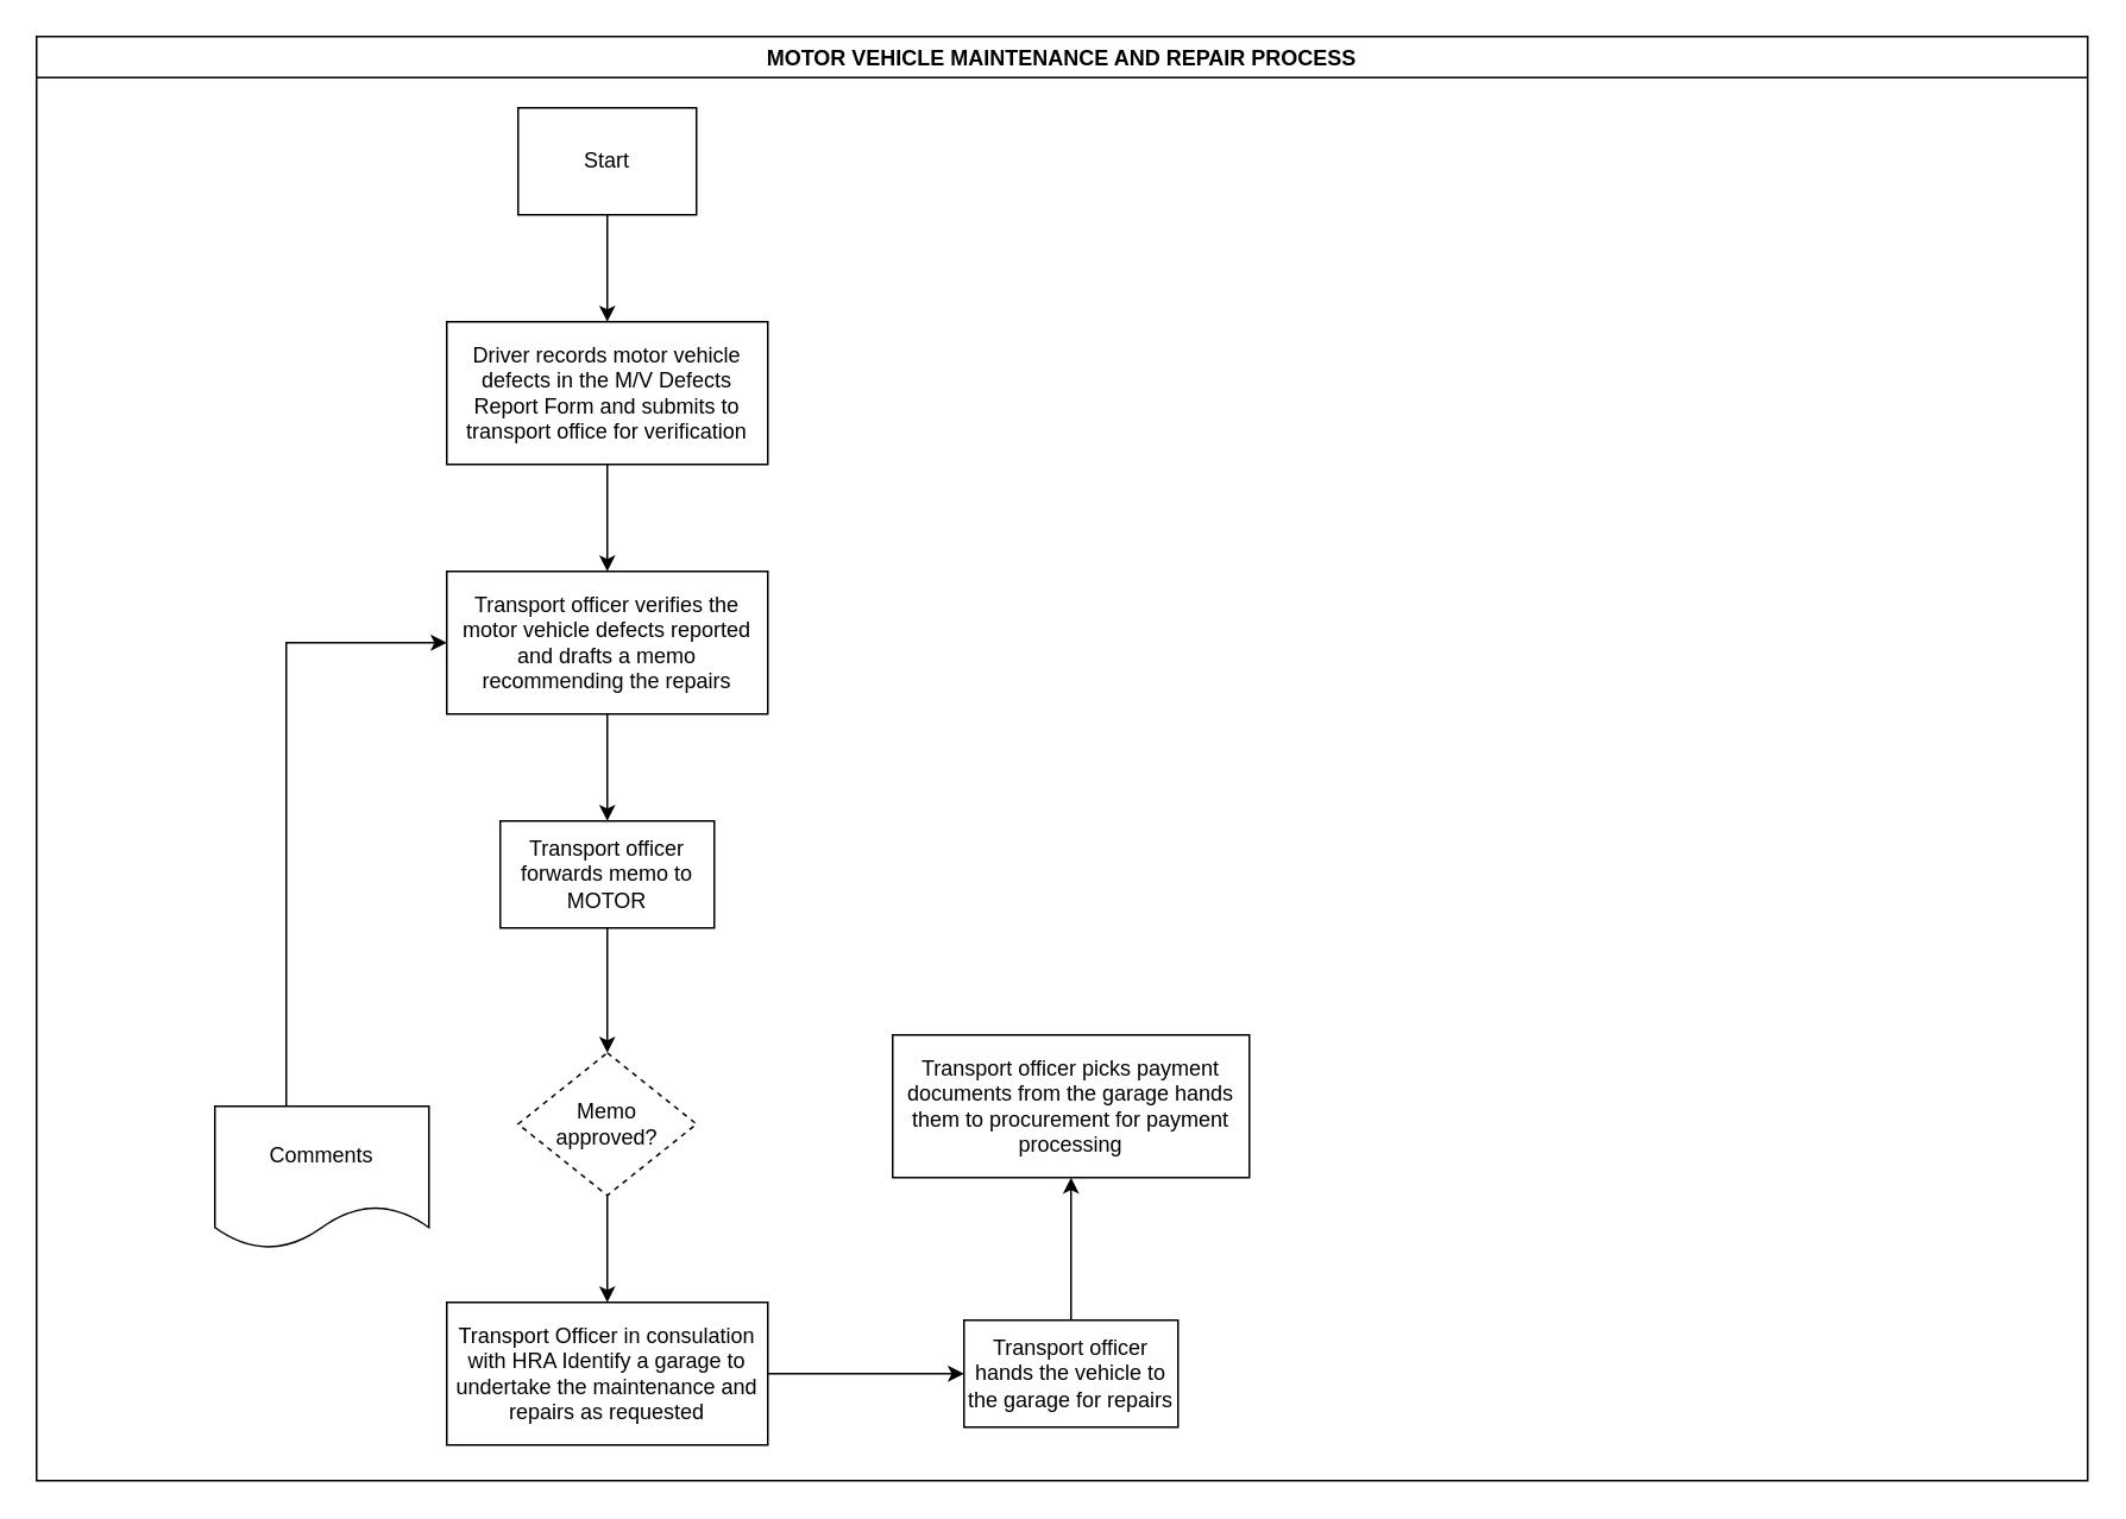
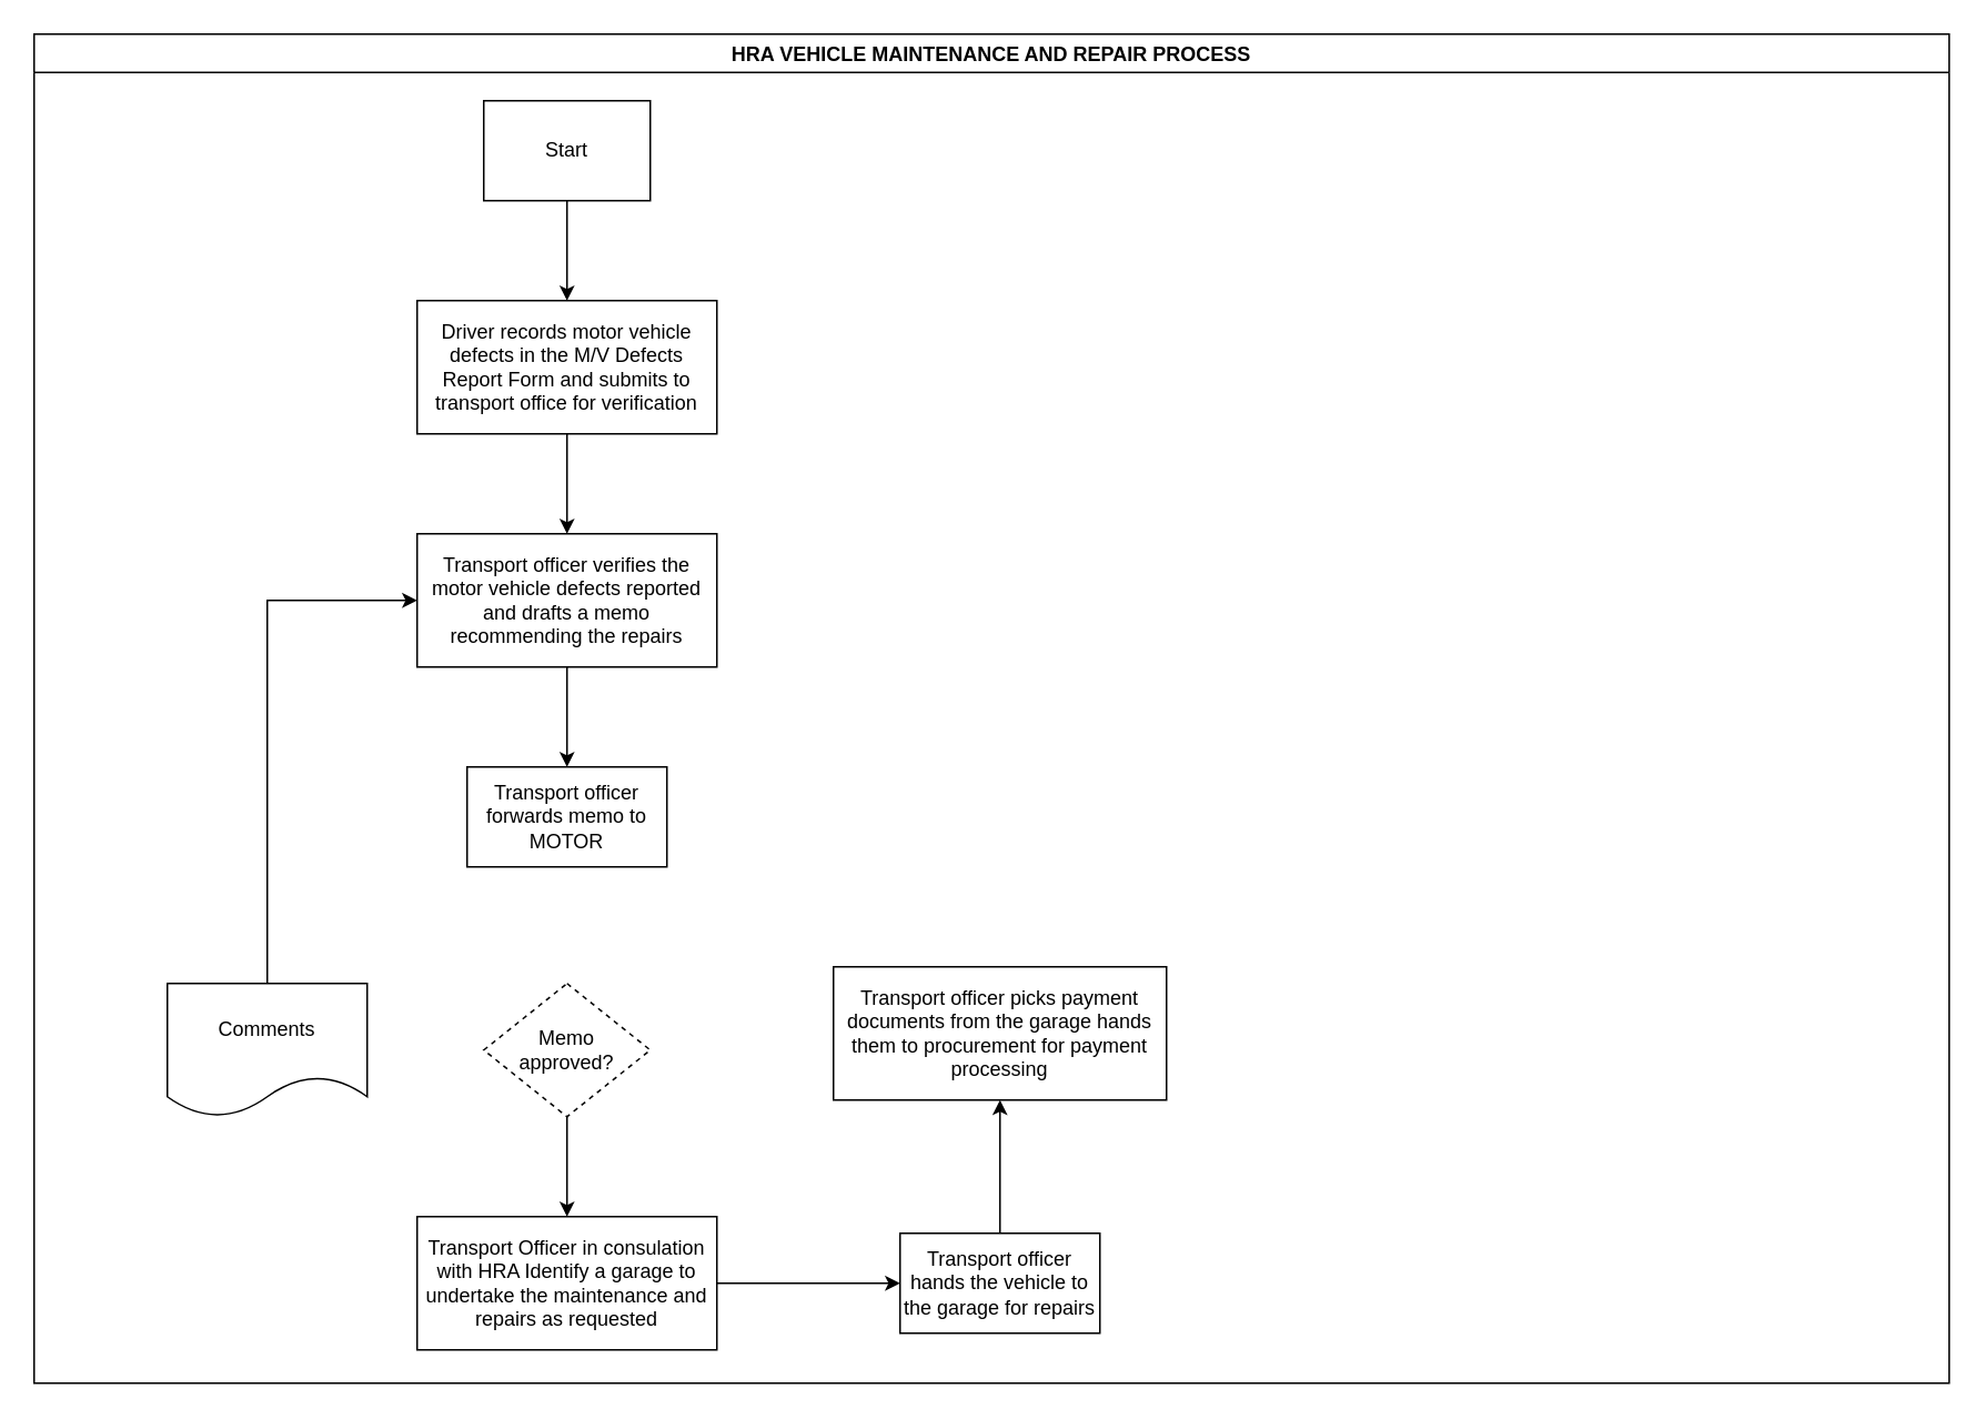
- <mxCell id="2" value="MOTOR VEHICLE MAINTENANCE AND REPAIR PROCESS" style="swimlane;" vertex="1" parent="1"><mxGeometry x="20" y="20" width="1150" height="810" as="geometry" /></mxCell>
+ <mxCell id="2" value="HRA VEHICLE MAINTENANCE AND REPAIR PROCESS" style="swimlane;" vertex="1" parent="1"><mxGeometry x="20" y="20" width="1150" height="810" as="geometry" /></mxCell>
- <mxCell id="13" value="" style="edgeStyle=orthogonalEdgeStyle;rounded=0;orthogonalLoop=1;jettySize=auto;html=1;" edge="1" parent="1" source="6" target="12"><mxGeometry relative="1" as="geometry" /></mxCell>
- <mxCell id="15" value="Comments" style="shape=document;whiteSpace=wrap;html=1;boundedLbl=1;rounded=0;" vertex="1" parent="1"><mxGeometry x="120" y="620" width="120" height="80" as="geometry" /></mxCell>
+ <mxCell id="15" value="Comments" style="shape=document;whiteSpace=wrap;html=1;boundedLbl=1;rounded=0;" vertex="1" parent="1"><mxGeometry x="100" y="590" width="120" height="80" as="geometry" /></mxCell>
